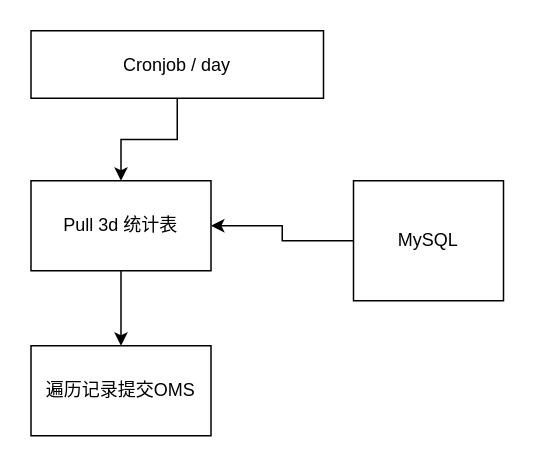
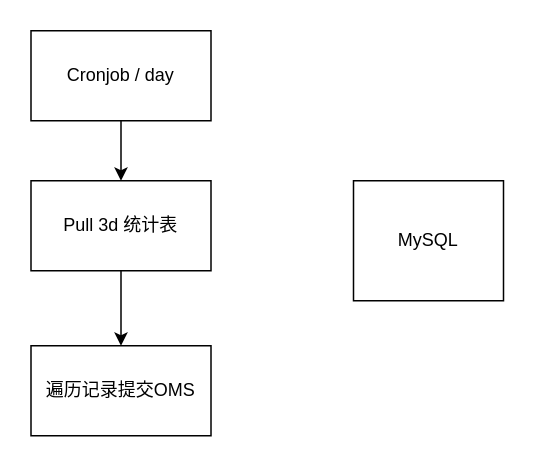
- <mxCell id="3" value="Cronjob / day" style="rounded=0;whiteSpace=wrap;html=1;" vertex="1" parent="1"><mxGeometry x="20" y="20" width="195" height="45" as="geometry" /></mxCell>
+ <mxCell id="3" value="Cronjob / day" style="rounded=0;whiteSpace=wrap;html=1;" vertex="1" parent="1"><mxGeometry x="20" y="20" width="120" height="60" as="geometry" /></mxCell>
- <mxCell id="6" style="edgeStyle=orthogonalEdgeStyle;rounded=0;orthogonalLoop=1;jettySize=auto;html=1;exitX=0;exitY=0.5;exitDx=0;exitDy=0;" edge="1" parent="1" source="7" target="5"><mxGeometry relative="1" as="geometry" /></mxCell>
